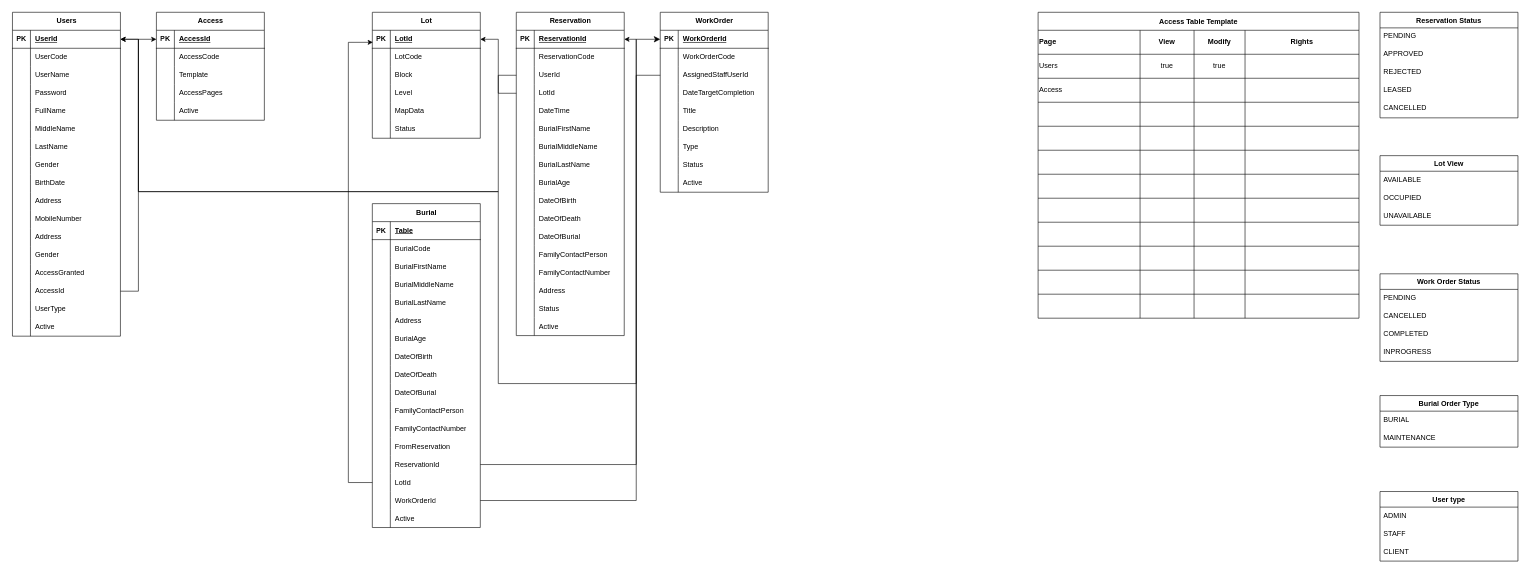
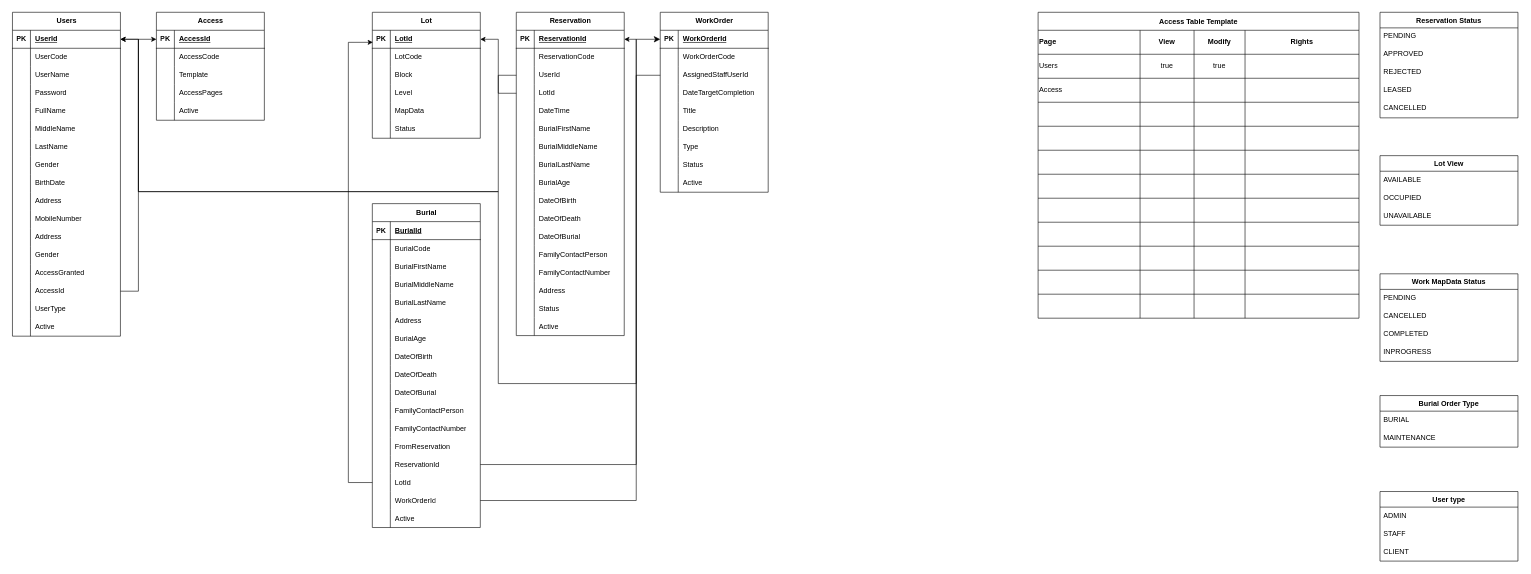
- <mxCell id="213" value="&lt;span style=&quot;text-align: center; text-wrap: nowrap;&quot;&gt;Table&lt;/span&gt;" style="shape=partialRectangle;connectable=0;fillColor=none;top=0;left=0;bottom=0;right=0;align=left;spacingLeft=6;fontStyle=5;overflow=hidden;whiteSpace=wrap;html=1;" parent="211" vertex="1"><mxGeometry x="30" width="150" height="30" as="geometry"><mxRectangle width="150" height="30" as="alternateBounds" /></mxGeometry></mxCell>
+ <mxCell id="213" value="&lt;span style=&quot;text-align: center; text-wrap: nowrap;&quot;&gt;BurialId&lt;/span&gt;" style="shape=partialRectangle;connectable=0;fillColor=none;top=0;left=0;bottom=0;right=0;align=left;spacingLeft=6;fontStyle=5;overflow=hidden;whiteSpace=wrap;html=1;" parent="211" vertex="1"><mxGeometry x="30" width="150" height="30" as="geometry"><mxRectangle width="150" height="30" as="alternateBounds" /></mxGeometry></mxCell>
- <mxCell id="298" value="Work Order Status" style="swimlane;fontStyle=1;childLayout=stackLayout;horizontal=1;startSize=26;horizontalStack=0;resizeParent=1;resizeParentMax=0;resizeLast=0;collapsible=1;marginBottom=0;align=center;fontSize=12;" parent="1" vertex="1"><mxGeometry x="2300" y="456" width="230" height="146" as="geometry"><mxRectangle x="870" y="40" width="120" height="30" as="alternateBounds" /></mxGeometry></mxCell>
+ <mxCell id="298" value="Work MapData Status" style="swimlane;fontStyle=1;childLayout=stackLayout;horizontal=1;startSize=26;horizontalStack=0;resizeParent=1;resizeParentMax=0;resizeLast=0;collapsible=1;marginBottom=0;align=center;fontSize=12;" parent="1" vertex="1"><mxGeometry x="2300" y="456" width="230" height="146" as="geometry"><mxRectangle x="870" y="40" width="120" height="30" as="alternateBounds" /></mxGeometry></mxCell>
